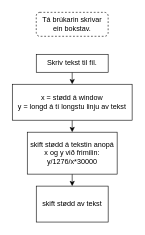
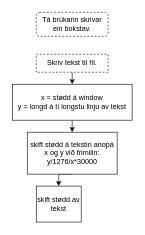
- <mxCell id="4" value="&lt;div&gt;Skriv tekst til fíl.&lt;/div&gt;&lt;div style=&quot;display:none&quot; id=&quot;SDCloudData&quot;&gt;,&lt;br&gt;&lt;/div&gt;" style="rounded=0;whiteSpace=wrap;html=1;" parent="1" vertex="1"><mxGeometry x="60" y="90" width="120" height="30" as="geometry" /></mxCell>
+ <mxCell id="4" value="&lt;div&gt;Skriv tekst til fíl.&lt;/div&gt;&lt;div style=&quot;display:none&quot; id=&quot;SDCloudData&quot;&gt;,&lt;br&gt;&lt;/div&gt;" style="rounded=0;whiteSpace=wrap;html=1;dashed=1;" parent="1" vertex="1"><mxGeometry x="60" y="90" width="120" height="30" as="geometry" /></mxCell>
- <mxCell id="7" value="skift stødd av tekst" style="rounded=0;whiteSpace=wrap;html=1;" parent="1" vertex="1"><mxGeometry x="60" y="310" width="120" height="60" as="geometry" /></mxCell>
+ <mxCell id="7" value="skift stødd av tekst" style="rounded=0;whiteSpace=wrap;html=1;" parent="1" vertex="1"><mxGeometry x="60" y="310" width="75" height="60" as="geometry" /></mxCell>
